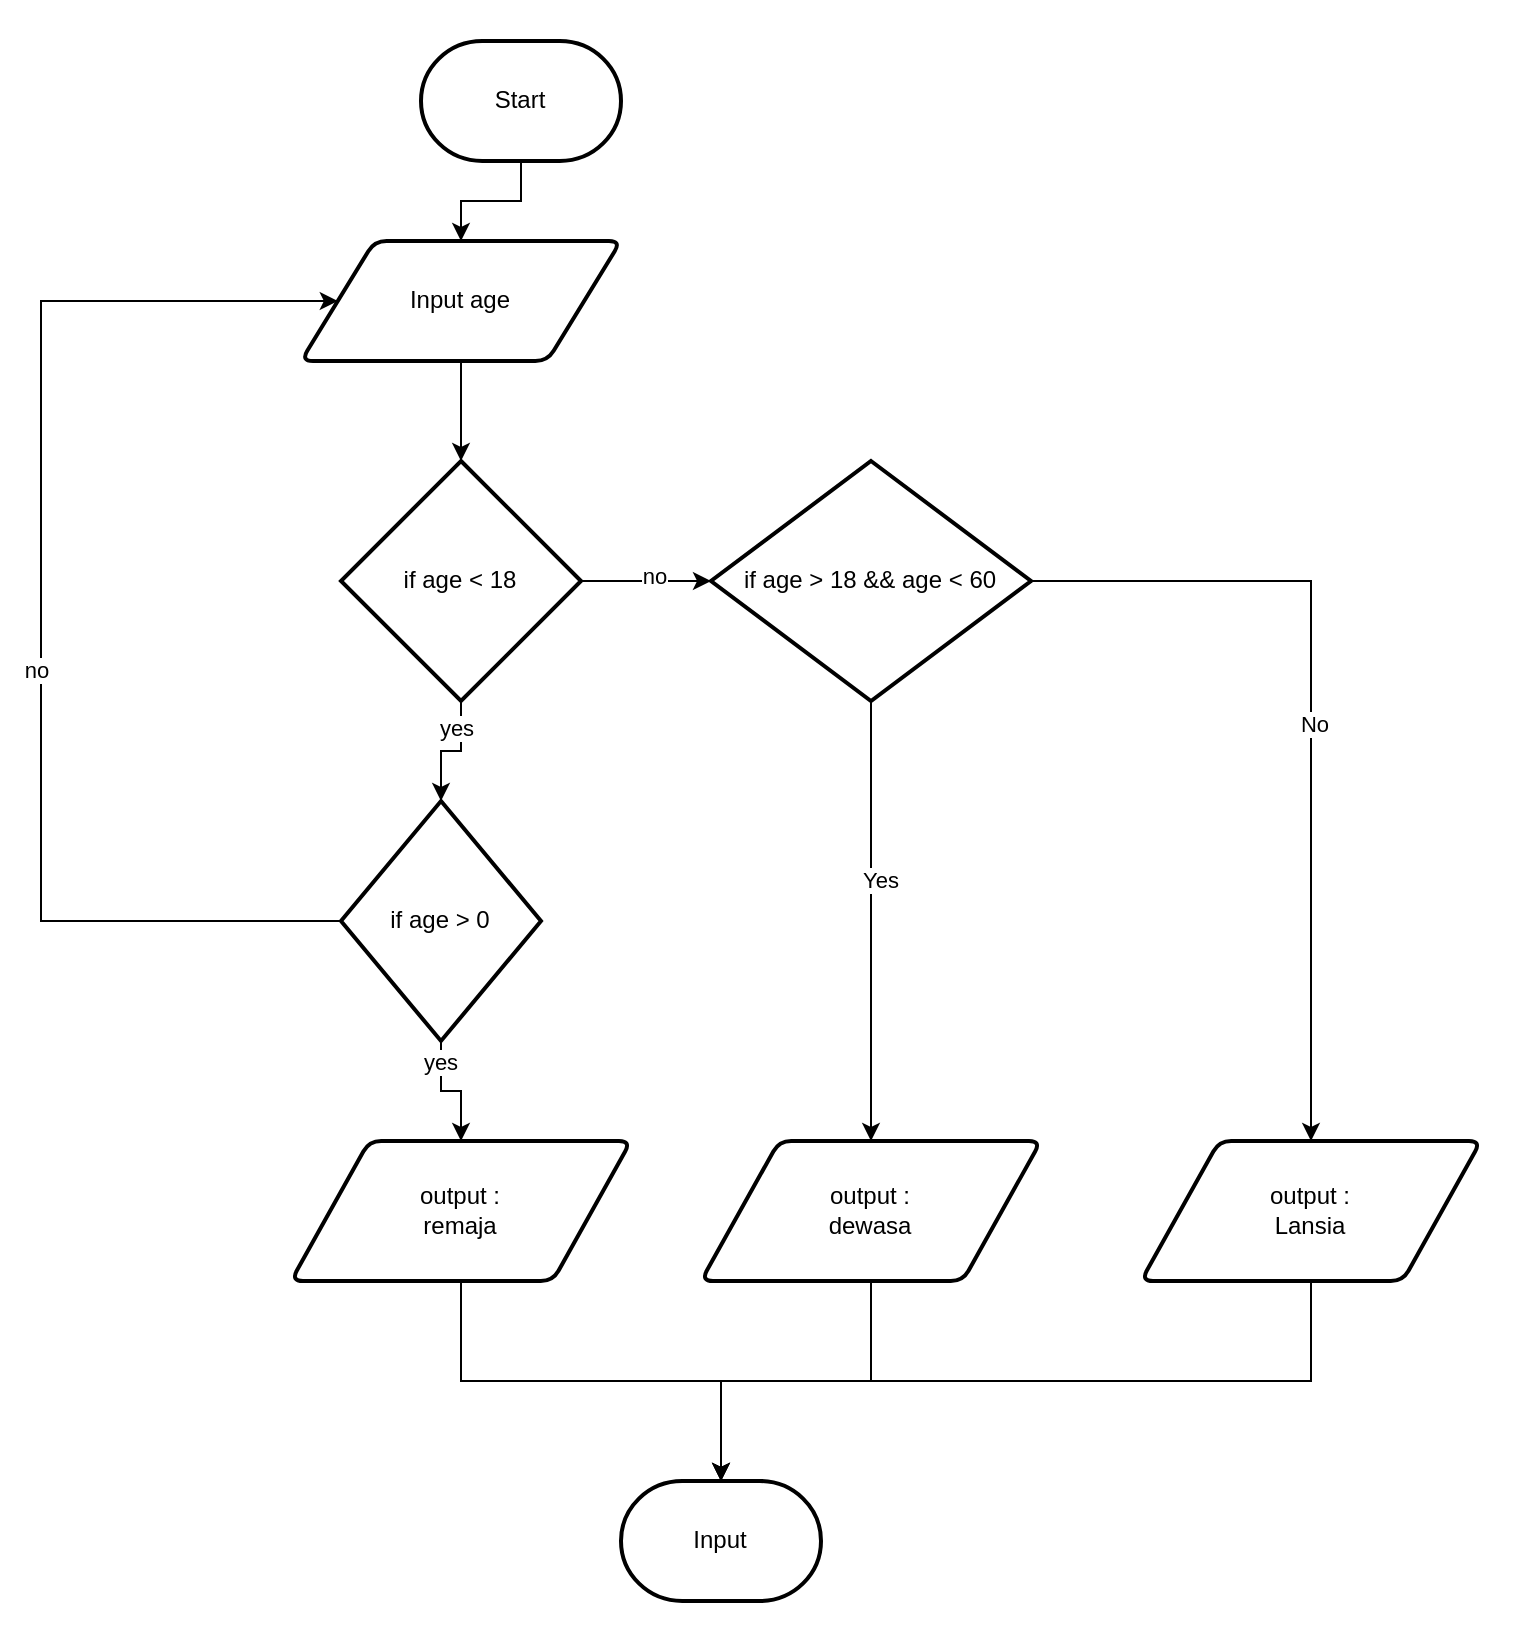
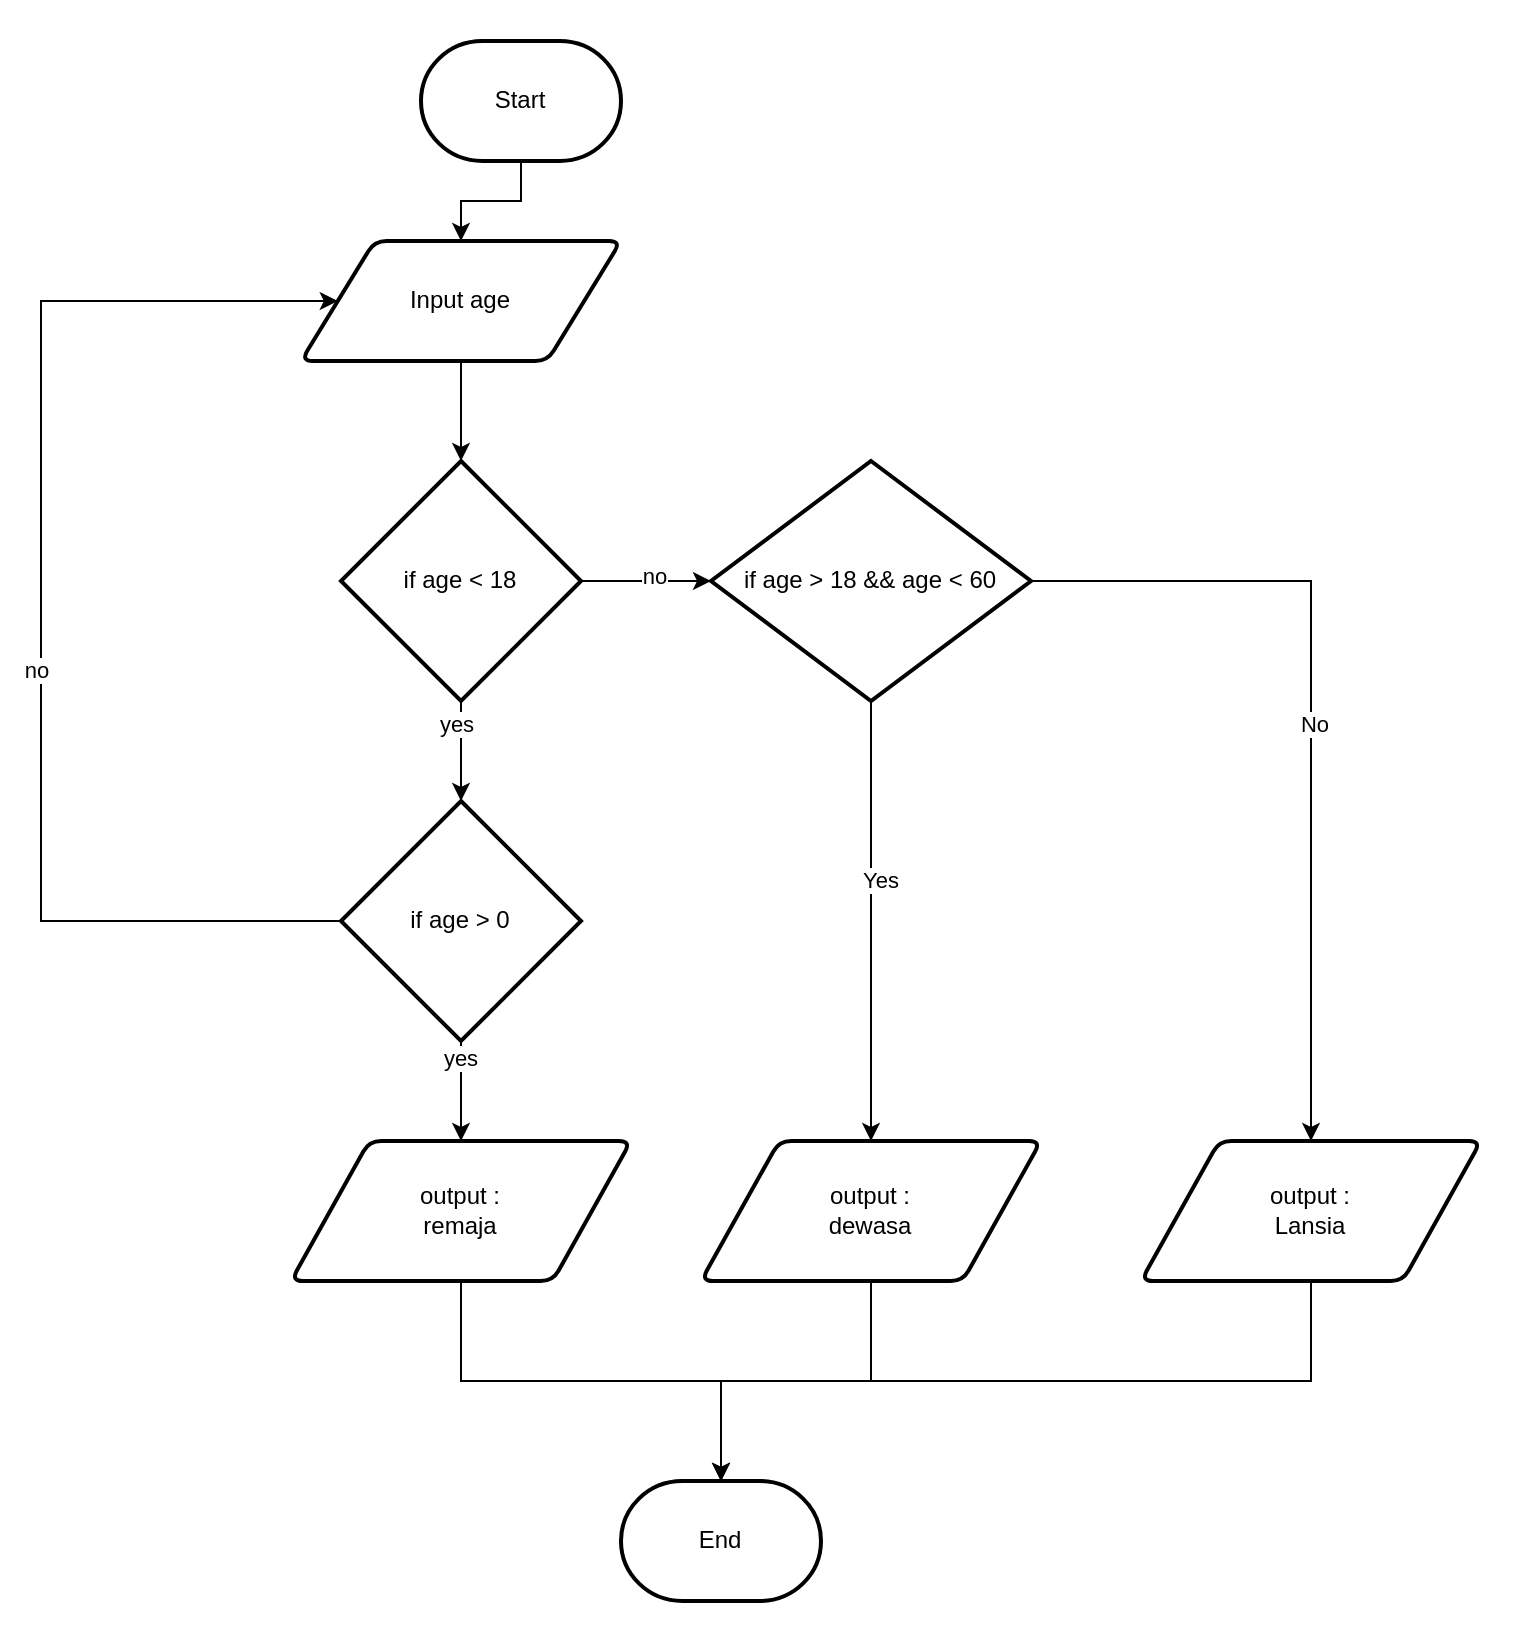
- <mxCell id="17" value="if age &amp;gt; 0" style="strokeWidth=2;html=1;shape=mxgraph.flowchart.decision;whiteSpace=wrap;" vertex="1" parent="1"><mxGeometry x="170" y="400" width="100" height="120" as="geometry" /></mxCell>
+ <mxCell id="17" value="if age &amp;gt; 0" style="strokeWidth=2;html=1;shape=mxgraph.flowchart.decision;whiteSpace=wrap;" vertex="1" parent="1"><mxGeometry x="170" y="400" width="120" height="120" as="geometry" /></mxCell>
- <mxCell id="23" value="Input" style="strokeWidth=2;html=1;shape=mxgraph.flowchart.terminator;whiteSpace=wrap;" vertex="1" parent="1"><mxGeometry x="310" y="740" width="100" height="60" as="geometry" /></mxCell>
+ <mxCell id="23" value="End" style="strokeWidth=2;html=1;shape=mxgraph.flowchart.terminator;whiteSpace=wrap;" vertex="1" parent="1"><mxGeometry x="310" y="740" width="100" height="60" as="geometry" /></mxCell>
